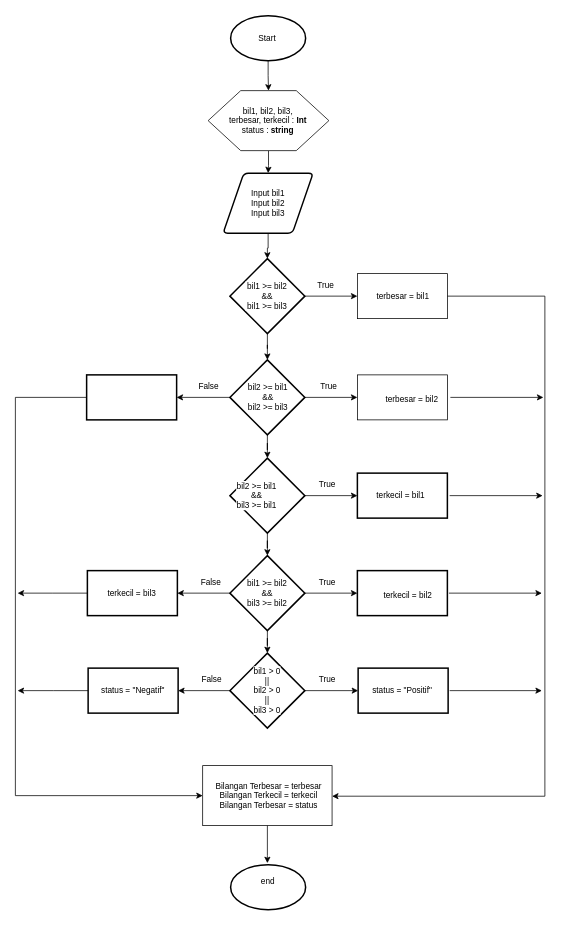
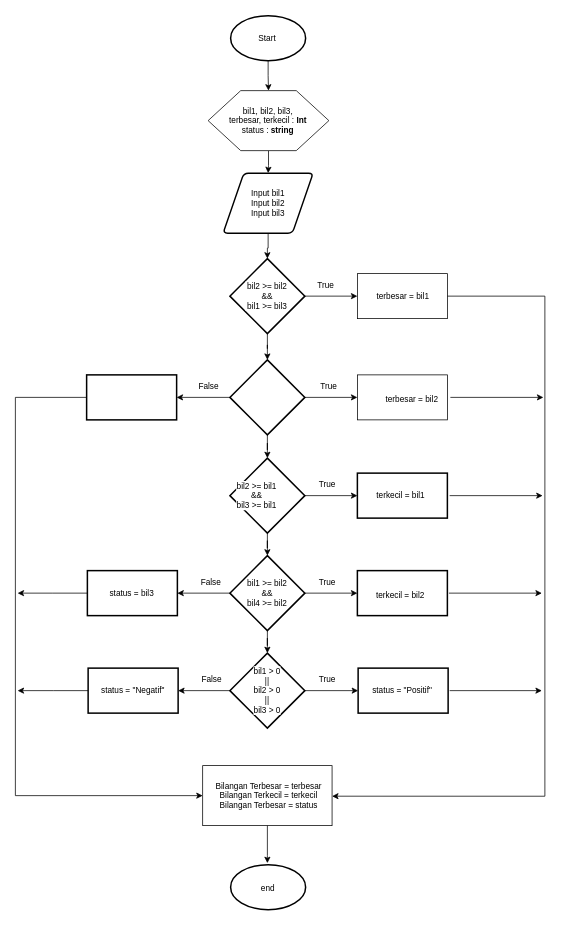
- <mxCell id="21" value="bil1 &amp;gt;= bil2 &amp;amp;&amp;amp;&lt;div&gt;bil1 &amp;gt;= bil3&lt;/div&gt;" style="text;strokeColor=none;align=center;fillColor=none;html=1;verticalAlign=middle;whiteSpace=wrap;rounded=0;fontFamily=Helvetica;fontSize=11;fontColor=default;labelBackgroundColor=default;" parent="1" vertex="1"><mxGeometry x="326" y="379" width="60" height="30" as="geometry" /></mxCell>
+ <mxCell id="21" value="bil2 &amp;gt;= bil2 &amp;amp;&amp;amp;&lt;div&gt;bil1 &amp;gt;= bil3&lt;/div&gt;" style="text;strokeColor=none;align=center;fillColor=none;html=1;verticalAlign=middle;whiteSpace=wrap;rounded=0;fontFamily=Helvetica;fontSize=11;fontColor=default;labelBackgroundColor=default;" parent="1" vertex="1"><mxGeometry x="326" y="379" width="60" height="30" as="geometry" /></mxCell>
- <mxCell id="22" value="bil2 &amp;gt;= bil1&lt;div&gt;&amp;amp;&amp;amp;&lt;/div&gt;&lt;div&gt;bil2 &amp;gt;= bil3&lt;/div&gt;" style="text;strokeColor=none;align=center;fillColor=none;html=1;verticalAlign=middle;whiteSpace=wrap;rounded=0;fontFamily=Helvetica;fontSize=11;fontColor=default;labelBackgroundColor=default;" parent="1" vertex="1"><mxGeometry x="327" y="514" width="60" height="30" as="geometry" /></mxCell>
- <mxCell id="52" value="terkecil = bil3" style="text;strokeColor=none;align=center;fillColor=none;html=1;verticalAlign=middle;whiteSpace=wrap;rounded=0;fontFamily=Helvetica;fontSize=11;fontColor=default;labelBackgroundColor=default;" parent="1" vertex="1"><mxGeometry x="137.5" y="775" width="75" height="30" as="geometry" /></mxCell>
+ <mxCell id="52" value="status = bil3" style="text;strokeColor=none;align=center;fillColor=none;html=1;verticalAlign=middle;whiteSpace=wrap;rounded=0;fontFamily=Helvetica;fontSize=11;fontColor=default;labelBackgroundColor=default;" parent="1" vertex="1"><mxGeometry x="137.5" y="775" width="75" height="30" as="geometry" /></mxCell>
- <mxCell id="49" value="bil1 &amp;gt;= bil2&lt;div&gt;&amp;amp;&amp;amp;&lt;/div&gt;&lt;div&gt;bil3 &amp;gt;= bil2&lt;/div&gt;" style="text;strokeColor=none;align=center;fillColor=none;html=1;verticalAlign=middle;whiteSpace=wrap;rounded=0;fontFamily=Helvetica;fontSize=11;fontColor=default;labelBackgroundColor=default;" parent="1" vertex="1"><mxGeometry x="326" y="775" width="60" height="30" as="geometry" /></mxCell>
+ <mxCell id="49" value="bil1 &amp;gt;= bil2&lt;div&gt;&amp;amp;&amp;amp;&lt;/div&gt;&lt;div&gt;bil4 &amp;gt;= bil2&lt;/div&gt;" style="text;strokeColor=none;align=center;fillColor=none;html=1;verticalAlign=middle;whiteSpace=wrap;rounded=0;fontFamily=Helvetica;fontSize=11;fontColor=default;labelBackgroundColor=default;" parent="1" vertex="1"><mxGeometry x="326" y="775" width="60" height="30" as="geometry" /></mxCell>
- <mxCell id="51" value="terkecil = bil2" style="text;strokeColor=none;align=center;fillColor=none;html=1;verticalAlign=middle;whiteSpace=wrap;rounded=0;fontFamily=Helvetica;fontSize=11;fontColor=default;labelBackgroundColor=default;" parent="1" vertex="1"><mxGeometry x="510" y="778" width="67" height="30" as="geometry" /></mxCell>
+ <mxCell id="51" value="terkecil = bil2" style="text;strokeColor=none;align=center;fillColor=none;html=1;verticalAlign=middle;whiteSpace=wrap;rounded=0;fontFamily=Helvetica;fontSize=11;fontColor=default;labelBackgroundColor=default;" parent="1" vertex="1"><mxGeometry x="500" y="778" width="67" height="30" as="geometry" /></mxCell>
- <mxCell id="56" value="end" style="text;strokeColor=none;align=center;fillColor=none;html=1;verticalAlign=middle;whiteSpace=wrap;rounded=0;fontFamily=Helvetica;fontSize=11;fontColor=default;labelBackgroundColor=default;" parent="1" vertex="1"><mxGeometry x="311" y="1159" width="92" height="30" as="geometry" /></mxCell>
+ <mxCell id="56" value="end" style="text;strokeColor=none;align=center;fillColor=none;html=1;verticalAlign=middle;whiteSpace=wrap;rounded=0;fontFamily=Helvetica;fontSize=11;fontColor=default;labelBackgroundColor=default;" parent="1" vertex="1"><mxGeometry x="311" y="1169" width="92" height="30" as="geometry" /></mxCell>
